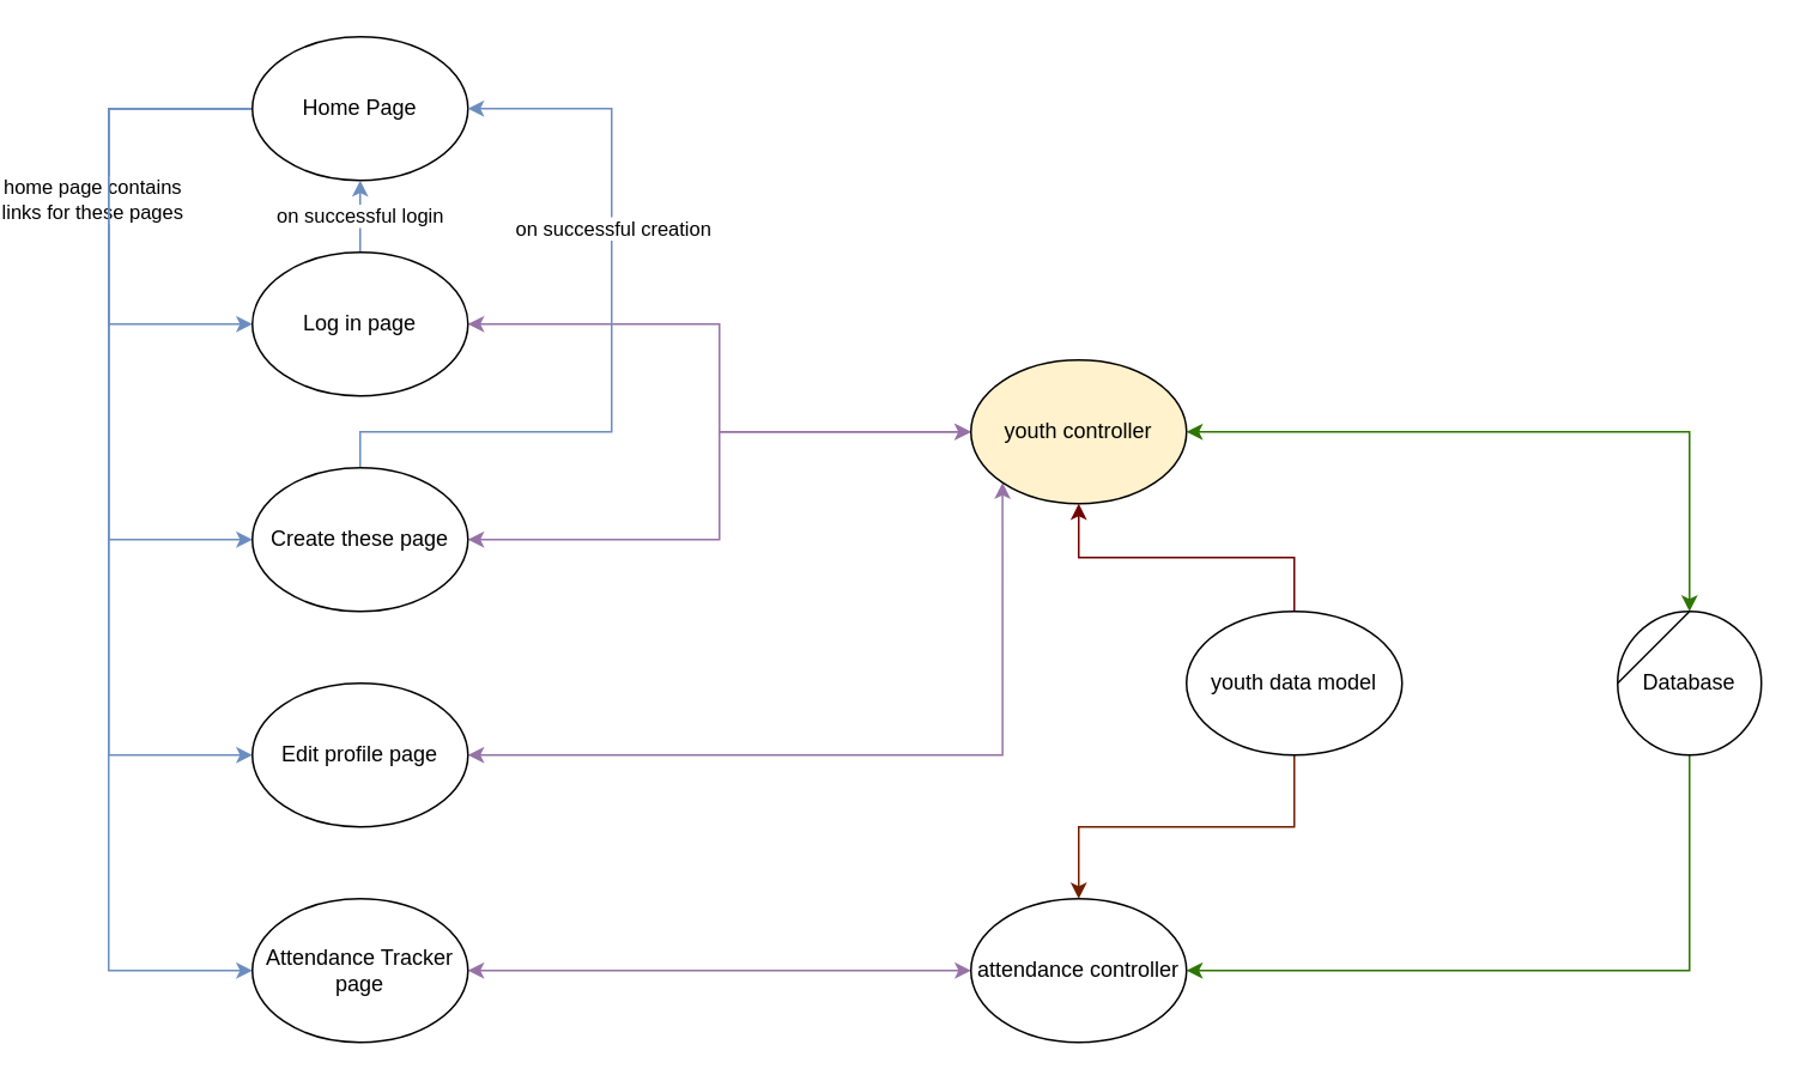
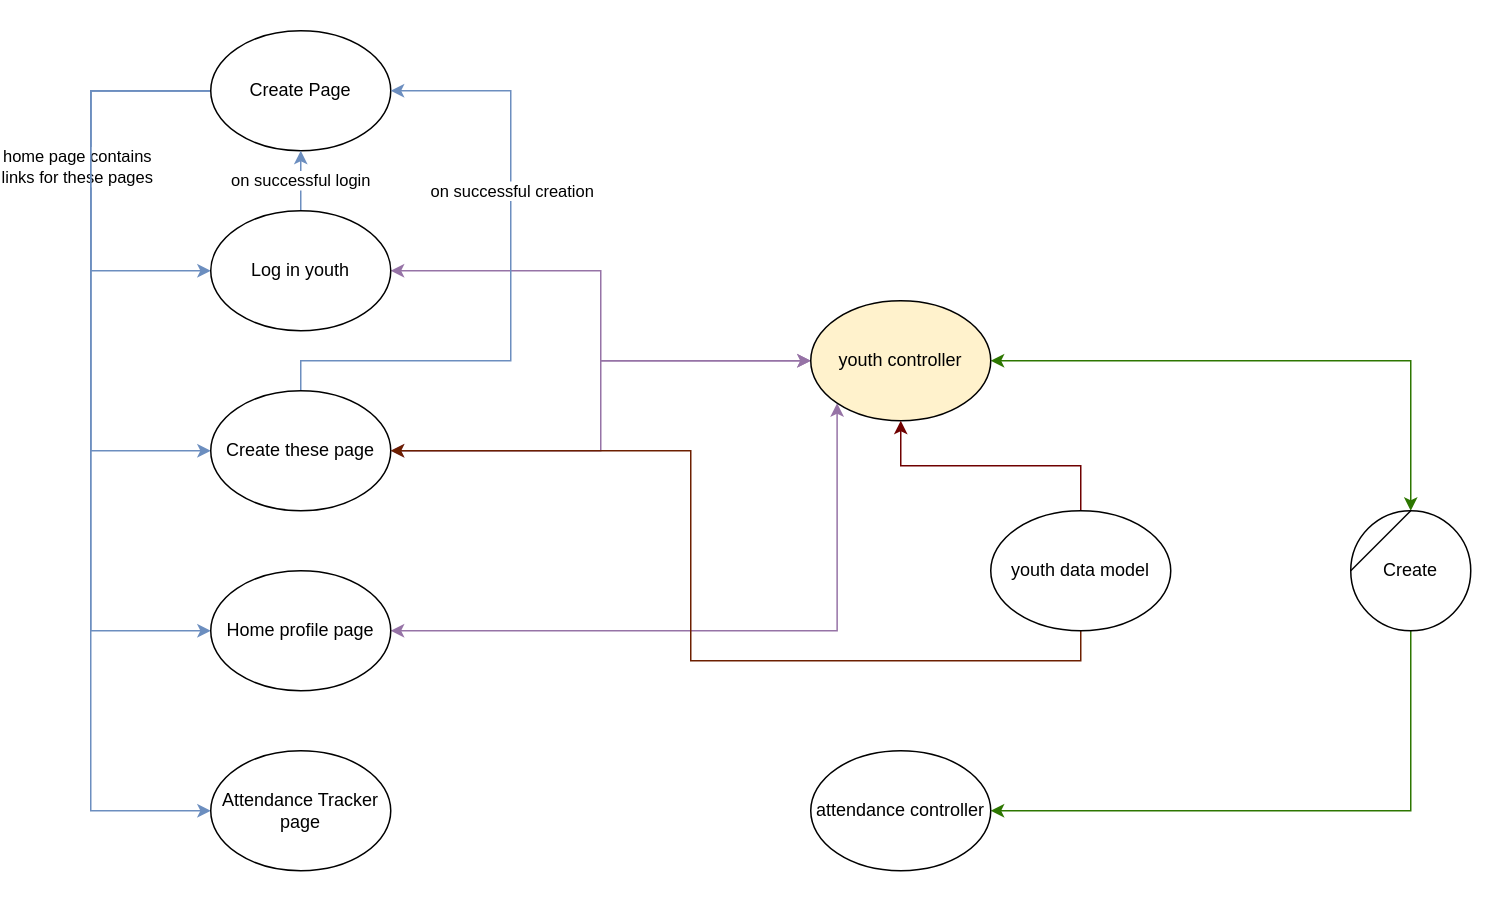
- <mxCell id="7" value="Home Page" style="ellipse;whiteSpace=wrap;html=1;" parent="1" vertex="1"><mxGeometry x="100" y="20" width="120" height="80" as="geometry" /></mxCell>
+ <mxCell id="7" value="Create Page" style="ellipse;whiteSpace=wrap;html=1;" parent="1" vertex="1"><mxGeometry x="100" y="20" width="120" height="80" as="geometry" /></mxCell>
- <mxCell id="10" value="Log in page" style="ellipse;whiteSpace=wrap;html=1;" parent="1" vertex="1"><mxGeometry x="100" y="140" width="120" height="80" as="geometry" /></mxCell>
+ <mxCell id="10" value="Log in youth" style="ellipse;whiteSpace=wrap;html=1;" parent="1" vertex="1"><mxGeometry x="100" y="140" width="120" height="80" as="geometry" /></mxCell>
- <mxCell id="28" value="&lt;div&gt;Database&lt;/div&gt;" style="ellipse;whiteSpace=wrap;html=1;aspect=fixed;strokeColor=#000000;" parent="27" vertex="1"><mxGeometry width="80" height="80" as="geometry" /></mxCell>
+ <mxCell id="28" value="&lt;div&gt;Create&lt;/div&gt;" style="ellipse;whiteSpace=wrap;html=1;aspect=fixed;strokeColor=#000000;" parent="27" vertex="1"><mxGeometry width="80" height="80" as="geometry" /></mxCell>
- <mxCell id="16" value="Edit profile page" style="ellipse;whiteSpace=wrap;html=1;" parent="1" vertex="1"><mxGeometry x="100" y="380" width="120" height="80" as="geometry" /></mxCell>
+ <mxCell id="16" value="Home profile page" style="ellipse;whiteSpace=wrap;html=1;" parent="1" vertex="1"><mxGeometry x="100" y="380" width="120" height="80" as="geometry" /></mxCell>
- <mxCell id="22" style="edgeStyle=orthogonalEdgeStyle;rounded=0;orthogonalLoop=1;jettySize=auto;html=1;exitX=0.5;exitY=1;exitDx=0;exitDy=0;fillColor=#a0522d;strokeColor=#6D1F00;" parent="1" source="23" target="25" edge="1"><mxGeometry relative="1" as="geometry" /></mxCell>
+ <mxCell id="22" style="edgeStyle=orthogonalEdgeStyle;rounded=0;orthogonalLoop=1;jettySize=auto;html=1;exitX=0.5;exitY=1;exitDx=0;exitDy=0;fillColor=#a0522d;strokeColor=#6D1F00;" parent="1" source="23" target="14" edge="1"><mxGeometry relative="1" as="geometry" /></mxCell>
- <mxCell id="17" style="edgeStyle=orthogonalEdgeStyle;rounded=0;orthogonalLoop=1;jettySize=auto;html=1;exitX=1;exitY=0.5;exitDx=0;exitDy=0;entryX=0;entryY=0.5;entryDx=0;entryDy=0;startArrow=classic;startFill=1;fillColor=#e1d5e7;strokeColor=#9673a6;" parent="1" source="18" target="25" edge="1"><mxGeometry relative="1" as="geometry" /></mxCell>
